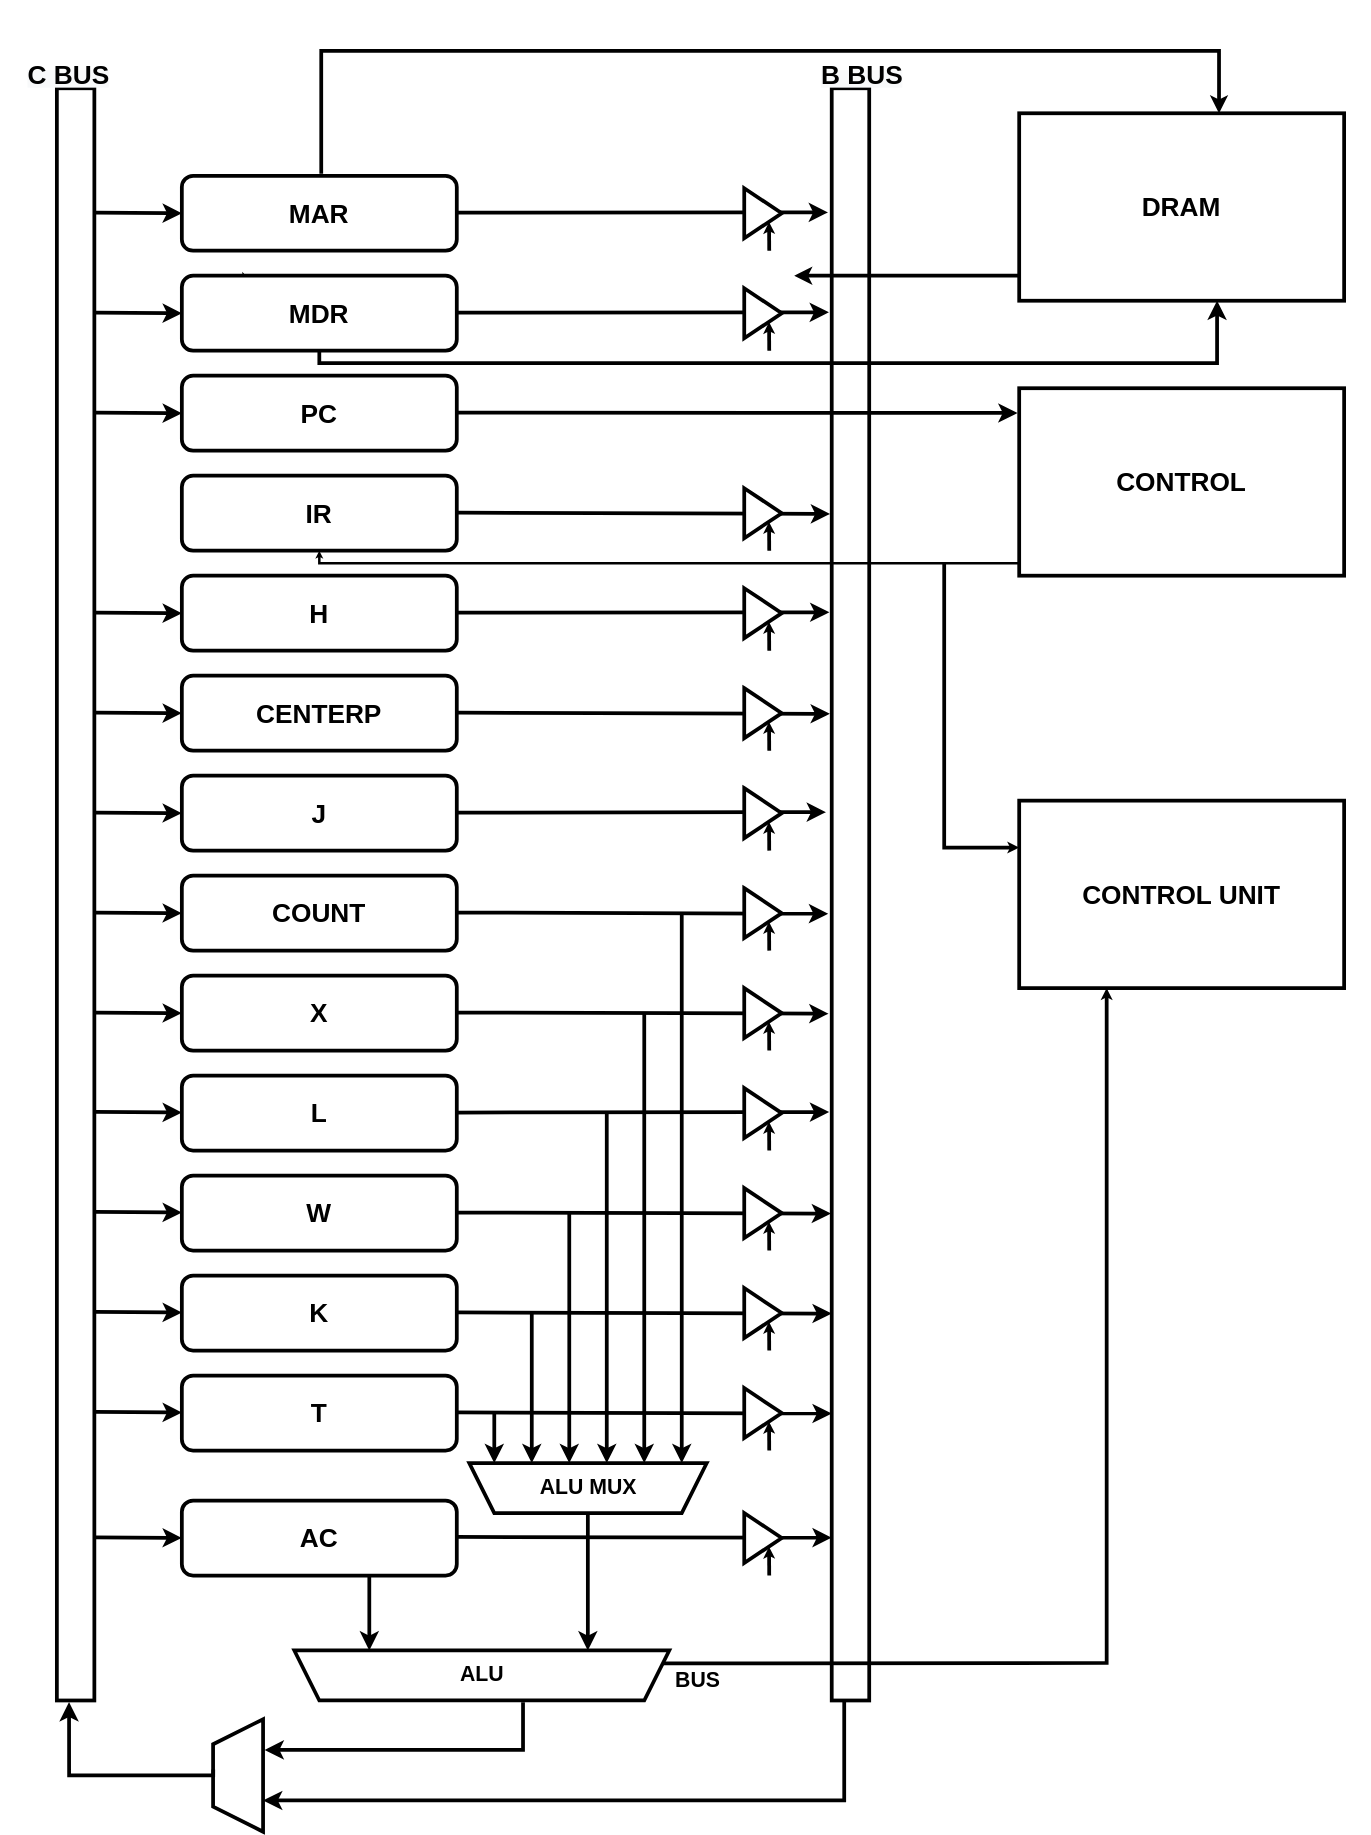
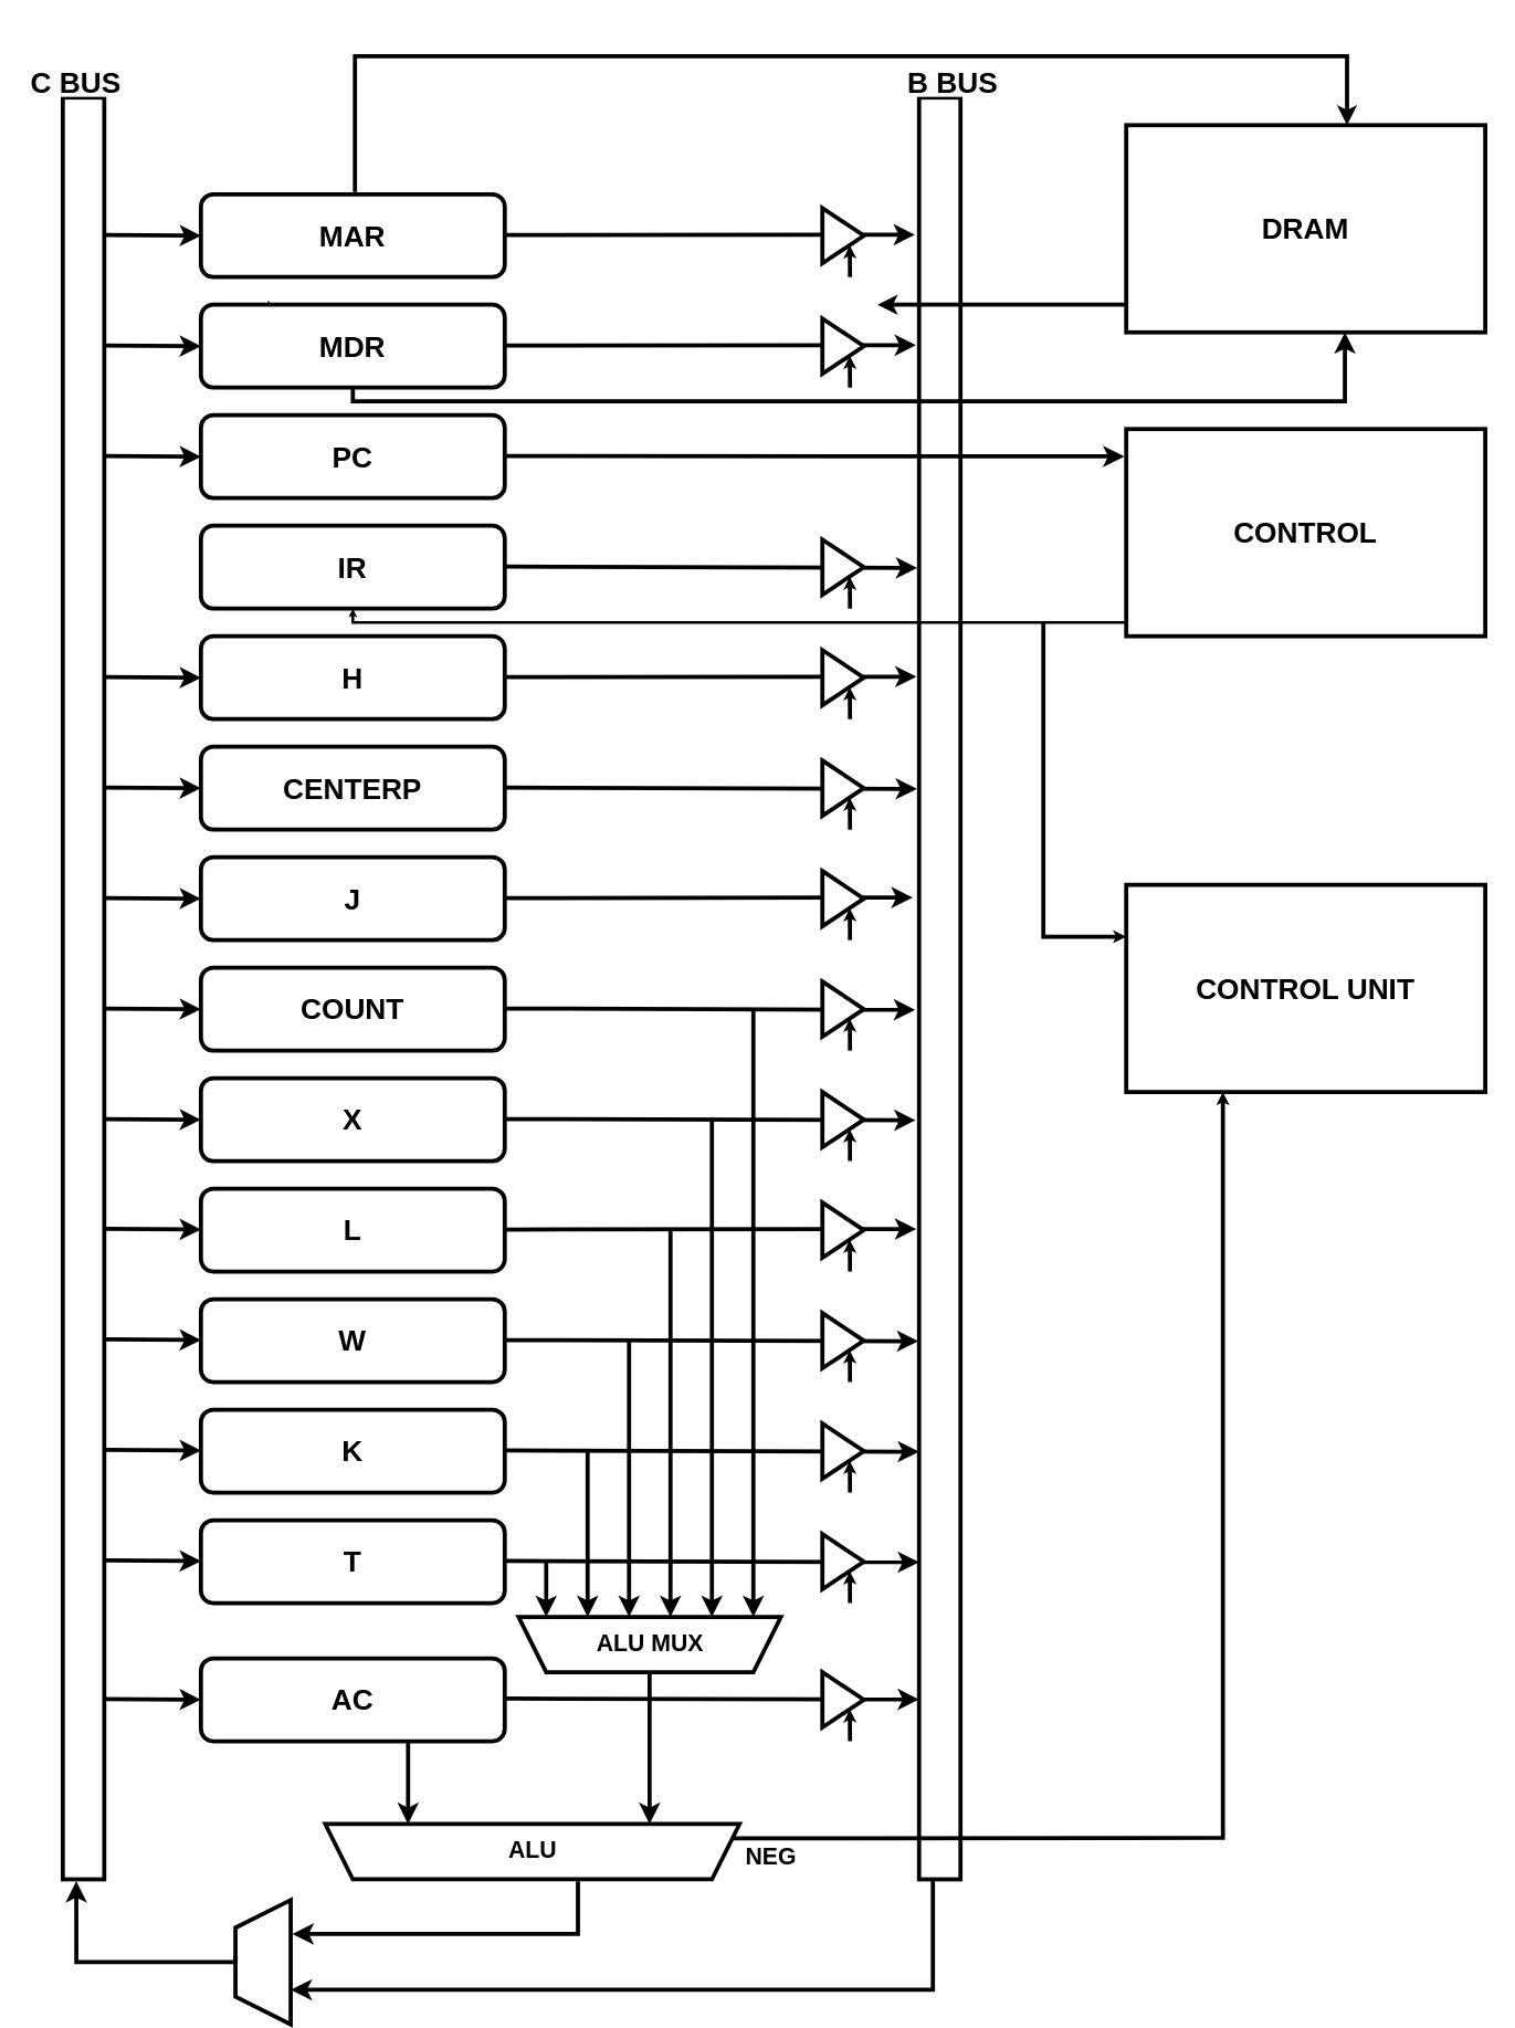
- <mxCell id="109" value="&lt;font size=&quot;1&quot; style=&quot;&quot;&gt;&lt;b style=&quot;font-size: 17px;&quot;&gt;BUS&amp;nbsp;&lt;/b&gt;&lt;/font&gt;" style="text;html=1;resizable=0;autosize=1;align=center;verticalAlign=middle;points=[];fillColor=none;strokeColor=none;rounded=0;strokeWidth=18;" vertex="1" parent="1"><mxGeometry x="525" y="1330" width="70" height="30" as="geometry" /></mxCell>
+ <mxCell id="109" value="&lt;font size=&quot;1&quot; style=&quot;&quot;&gt;&lt;b style=&quot;font-size: 17px;&quot;&gt;NEG&amp;nbsp;&lt;/b&gt;&lt;/font&gt;" style="text;html=1;resizable=0;autosize=1;align=center;verticalAlign=middle;points=[];fillColor=none;strokeColor=none;rounded=0;strokeWidth=18;" vertex="1" parent="1"><mxGeometry x="525" y="1330" width="70" height="30" as="geometry" /></mxCell>
